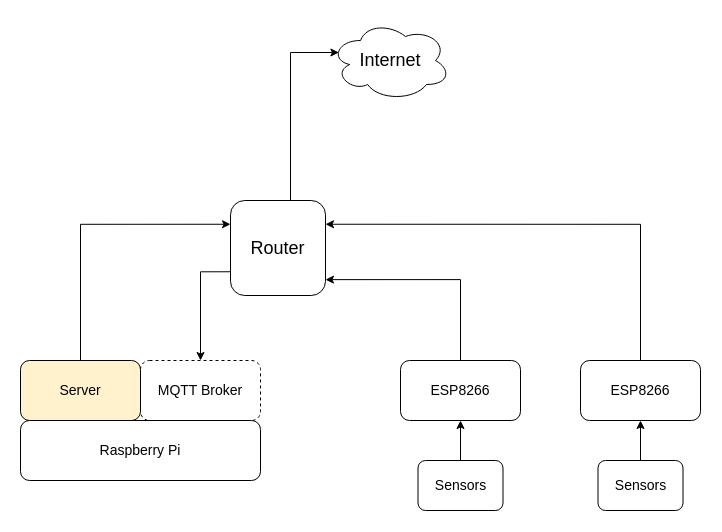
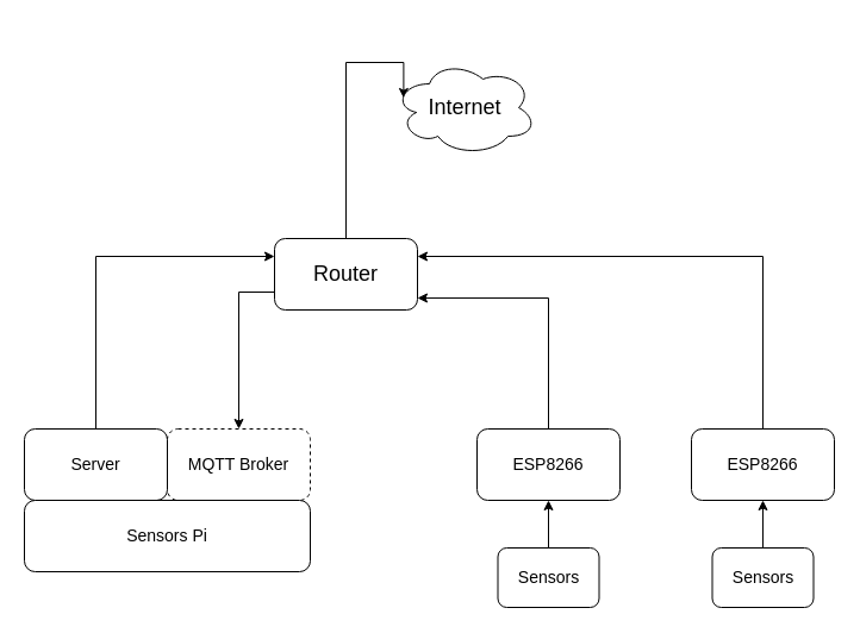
- <mxCell id="17" value="&lt;font style=&quot;font-size: 18px;&quot;&gt;Internet&lt;/font&gt;" style="ellipse;shape=cloud;whiteSpace=wrap;html=1;" vertex="1" parent="1"><mxGeometry x="330" y="20" width="120" height="80" as="geometry" /></mxCell>
+ <mxCell id="17" value="&lt;font style=&quot;font-size: 18px;&quot;&gt;Internet&lt;/font&gt;" style="ellipse;shape=cloud;whiteSpace=wrap;html=1;" vertex="1" parent="1"><mxGeometry x="330" y="50" width="120" height="80" as="geometry" /></mxCell>
- <mxCell id="4" value="&lt;font style=&quot;font-size: 18px;&quot;&gt;Router&lt;/font&gt;" style="rounded=1;whiteSpace=wrap;html=1;" vertex="1" parent="1"><mxGeometry x="230" y="200" width="95" height="95" as="geometry" /></mxCell>
+ <mxCell id="4" value="&lt;font style=&quot;font-size: 18px;&quot;&gt;Router&lt;/font&gt;" style="rounded=1;whiteSpace=wrap;html=1;" vertex="1" parent="1"><mxGeometry x="230" y="200" width="120" height="60" as="geometry" /></mxCell>
- <mxCell id="7" value="&lt;font style=&quot;font-size: 14px;&quot;&gt;Server&lt;/font&gt;" style="rounded=1;whiteSpace=wrap;html=1;fillColor=#fff2cc;" vertex="1" parent="1"><mxGeometry x="20" y="360" width="120" height="60" as="geometry" /></mxCell>
+ <mxCell id="7" value="&lt;font style=&quot;font-size: 14px;&quot;&gt;Server&lt;/font&gt;" style="rounded=1;whiteSpace=wrap;html=1;" vertex="1" parent="1"><mxGeometry x="20" y="360" width="120" height="60" as="geometry" /></mxCell>
- <mxCell id="8" value="&lt;font style=&quot;font-size: 14px;&quot;&gt;Raspberry Pi&lt;/font&gt;" style="rounded=1;whiteSpace=wrap;html=1;" vertex="1" parent="1"><mxGeometry x="20" y="420" width="240" height="60" as="geometry" /></mxCell>
+ <mxCell id="8" value="&lt;font style=&quot;font-size: 14px;&quot;&gt;Sensors Pi&lt;/font&gt;" style="rounded=1;whiteSpace=wrap;html=1;" vertex="1" parent="1"><mxGeometry x="20" y="420" width="240" height="60" as="geometry" /></mxCell>
